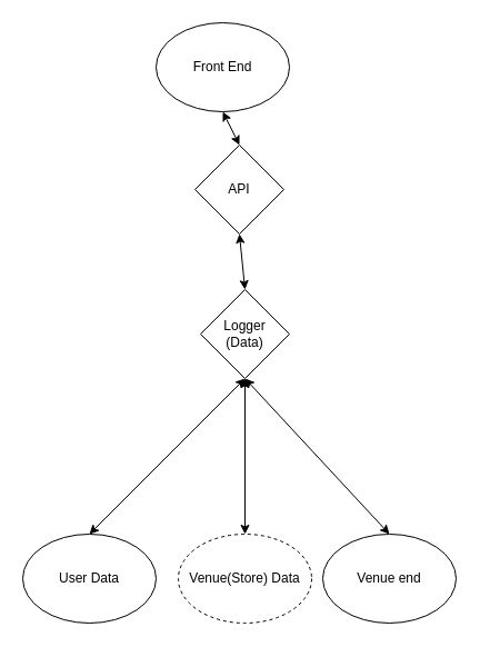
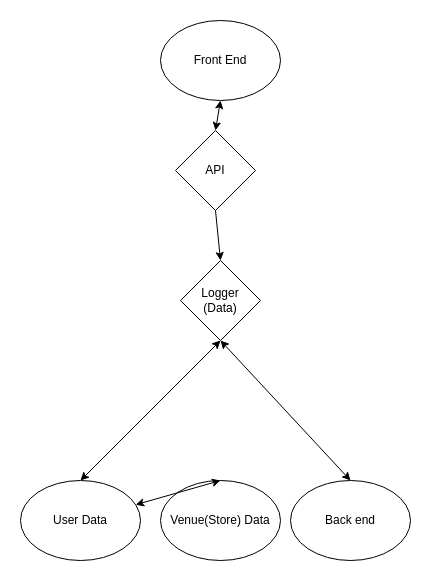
- <mxCell id="2" value="Front End" style="ellipse;whiteSpace=wrap;html=1;" vertex="1" parent="1"><mxGeometry x="140" y="20" width="120" height="80" as="geometry" /></mxCell>
+ <mxCell id="2" value="Front End" style="ellipse;whiteSpace=wrap;html=1;" vertex="1" parent="1"><mxGeometry x="160" y="20" width="120" height="80" as="geometry" /></mxCell>
- <mxCell id="11" value="" style="endArrow=classic;startArrow=classic;html=1;entryX=0.5;entryY=1;entryDx=0;entryDy=0;exitX=0.5;exitY=0;exitDx=0;exitDy=0;" edge="1" parent="1" source="3" target="10"><mxGeometry width="50" height="50" relative="1" as="geometry"><mxPoint x="200" y="280" as="sourcePoint" /><mxPoint x="250" y="230" as="targetPoint" /></mxGeometry></mxCell>
+ <mxCell id="11" value="" style="endArrow=none;startArrow=classic;html=1;entryX=0.5;entryY=1;entryDx=0;entryDy=0;exitX=0.5;exitY=0;exitDx=0;exitDy=0;" edge="1" parent="1" source="3" target="10"><mxGeometry width="50" height="50" relative="1" as="geometry"><mxPoint x="200" y="280" as="sourcePoint" /><mxPoint x="250" y="230" as="targetPoint" /></mxGeometry></mxCell>
- <mxCell id="7" value="" style="endArrow=classic;startArrow=classic;html=1;exitX=0.5;exitY=0;exitDx=0;exitDy=0;entryX=0.5;entryY=1;entryDx=0;entryDy=0;" edge="1" parent="1" source="6" target="3"><mxGeometry width="50" height="50" relative="1" as="geometry"><mxPoint x="230" y="430" as="sourcePoint" /><mxPoint x="300" y="350" as="targetPoint" /></mxGeometry></mxCell>
+ <mxCell id="7" value="" style="endArrow=classic;startArrow=classic;html=1;exitX=0.5;exitY=0;exitDx=0;exitDy=0;" edge="1" parent="1" source="6" target="4"><mxGeometry width="50" height="50" relative="1" as="geometry"><mxPoint x="230" y="430" as="sourcePoint" /><mxPoint x="300" y="350" as="targetPoint" /></mxGeometry></mxCell>
- <mxCell id="6" value="Venue(Store) Data" style="ellipse;whiteSpace=wrap;html=1;dashed=1;" vertex="1" parent="1"><mxGeometry x="160" y="480" width="120" height="80" as="geometry" /></mxCell>
+ <mxCell id="6" value="Venue(Store) Data" style="ellipse;whiteSpace=wrap;html=1;" vertex="1" parent="1"><mxGeometry x="160" y="480" width="120" height="80" as="geometry" /></mxCell>
- <mxCell id="8" value="Venue end" style="ellipse;whiteSpace=wrap;html=1;" vertex="1" parent="1"><mxGeometry x="290" y="480" width="120" height="80" as="geometry" /></mxCell>
+ <mxCell id="8" value="Back end" style="ellipse;whiteSpace=wrap;html=1;" vertex="1" parent="1"><mxGeometry x="290" y="480" width="120" height="80" as="geometry" /></mxCell>
